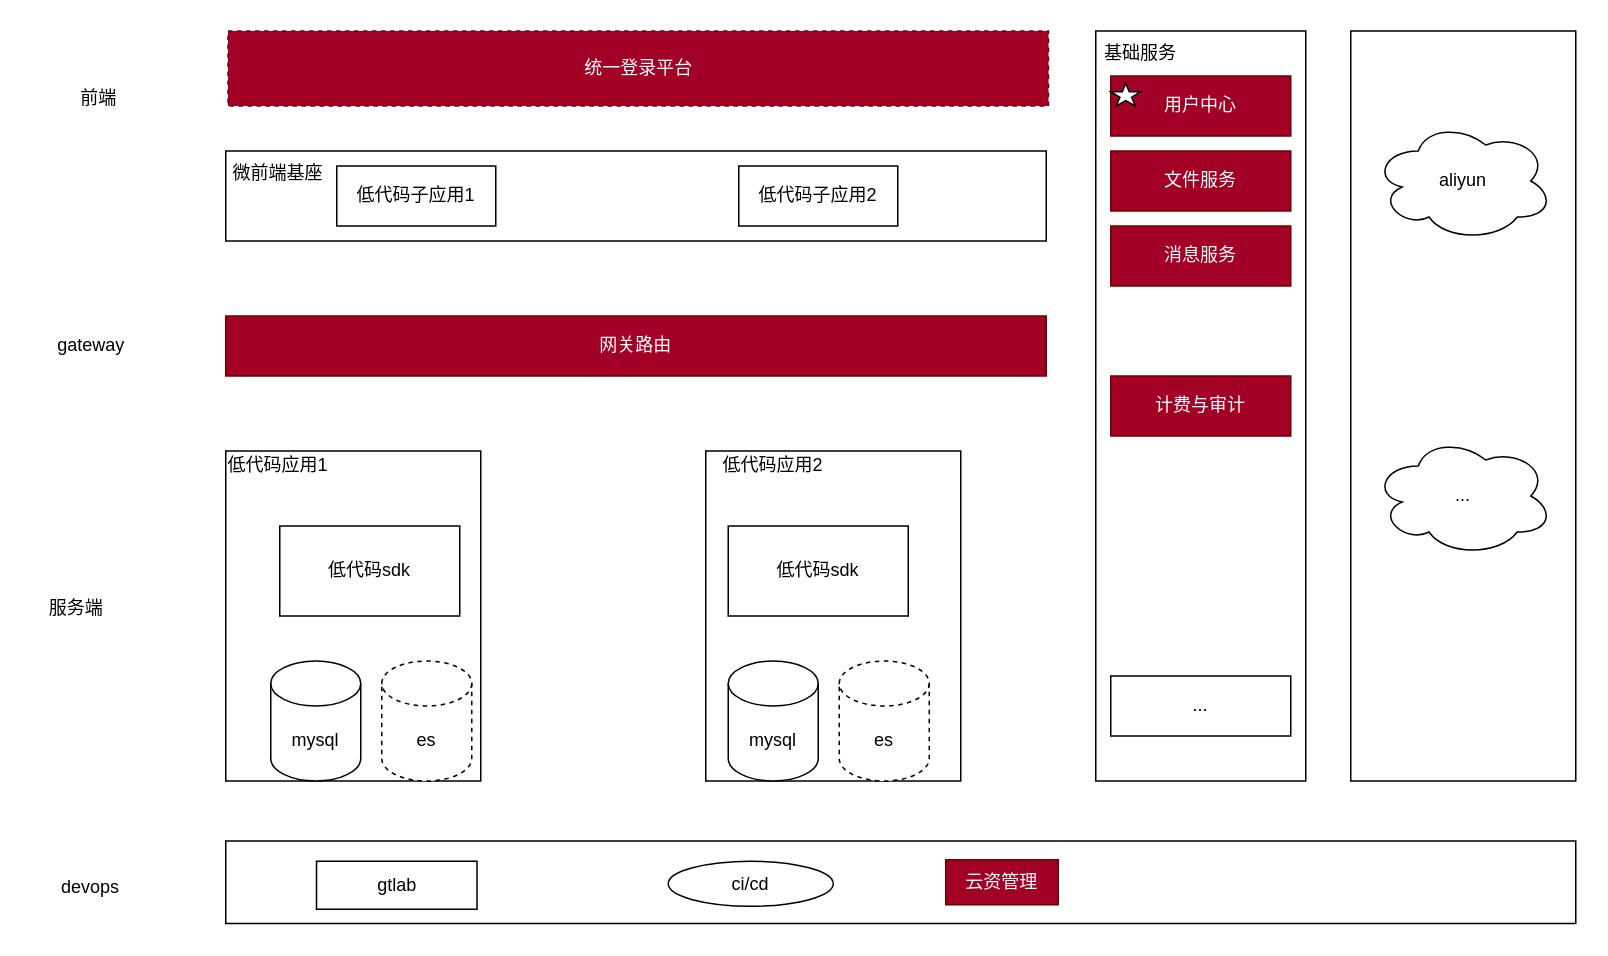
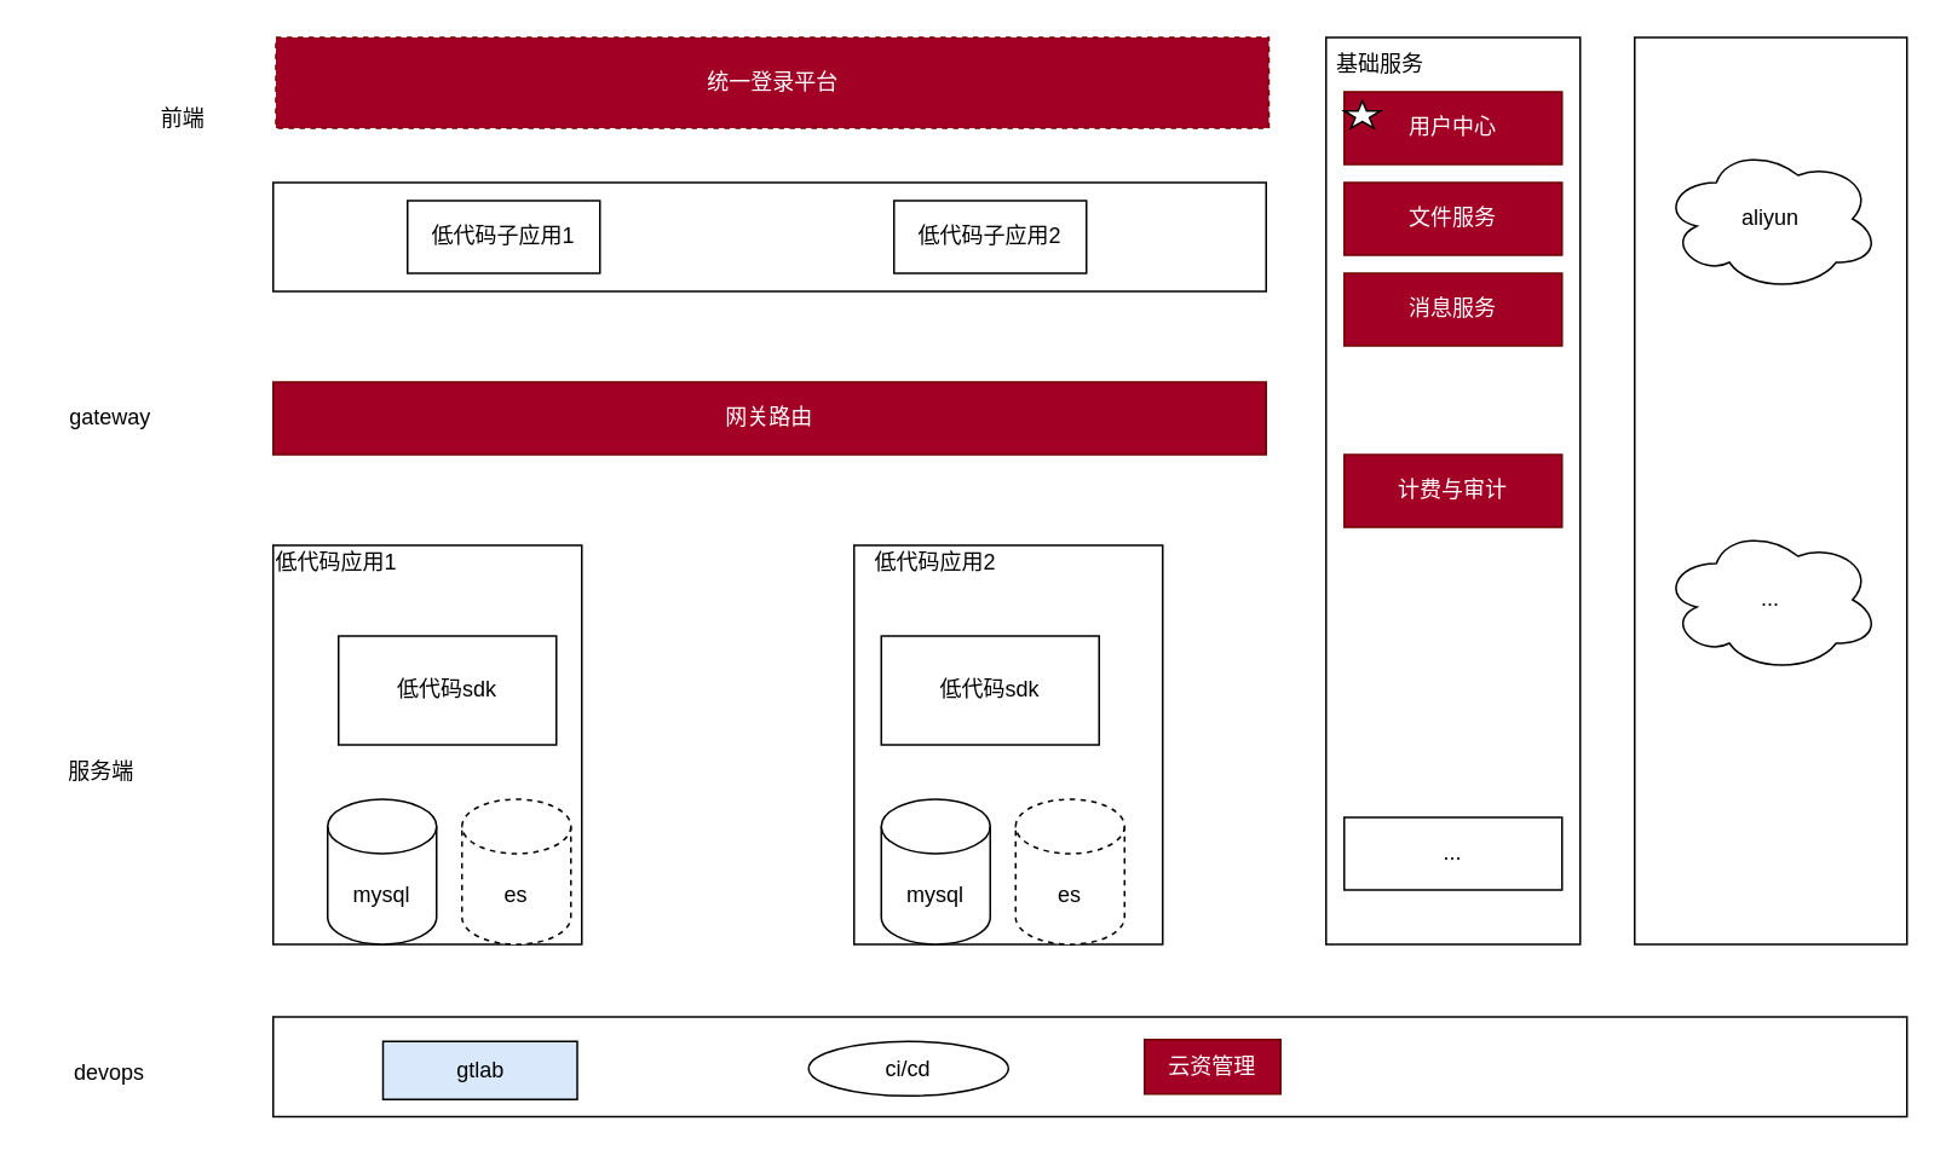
- <mxCell id="10" value="前端" style="text;html=1;align=center;verticalAlign=middle;resizable=0;points=[];autosize=1;strokeColor=none;fillColor=none;" parent="1" vertex="1"><mxGeometry x="40" y="50" width="50" height="30" as="geometry" /></mxCell>
+ <mxCell id="10" value="前端" style="text;html=1;align=center;verticalAlign=middle;resizable=0;points=[];autosize=1;strokeColor=none;fillColor=none;" parent="1" vertex="1"><mxGeometry x="75" y="50" width="50" height="30" as="geometry" /></mxCell>
- <mxCell id="17" value="微前端基座" style="text;html=1;strokeColor=none;fillColor=none;align=center;verticalAlign=middle;whiteSpace=wrap;rounded=0;" parent="1" vertex="1"><mxGeometry x="150" y="100" width="70" height="30" as="geometry" /></mxCell>
- <mxCell id="16" value="服务端" style="text;html=1;align=center;verticalAlign=middle;resizable=0;points=[];autosize=1;strokeColor=none;fillColor=none;" parent="1" vertex="1"><mxGeometry x="20" y="390" width="60" height="30" as="geometry" /></mxCell>
+ <mxCell id="16" value="服务端" style="text;html=1;align=center;verticalAlign=middle;resizable=0;points=[];autosize=1;strokeColor=none;fillColor=none;" parent="1" vertex="1"><mxGeometry x="25" y="410" width="60" height="30" as="geometry" /></mxCell>
- <mxCell id="23" value="gtlab" style="rounded=0;whiteSpace=wrap;html=1;" parent="1" vertex="1"><mxGeometry x="210.5" y="573.5" width="107" height="32" as="geometry" /></mxCell>
+ <mxCell id="23" value="gtlab" style="rounded=0;whiteSpace=wrap;html=1;fillColor=#dae8fc;" parent="1" vertex="1"><mxGeometry x="210.5" y="573.5" width="107" height="32" as="geometry" /></mxCell>
